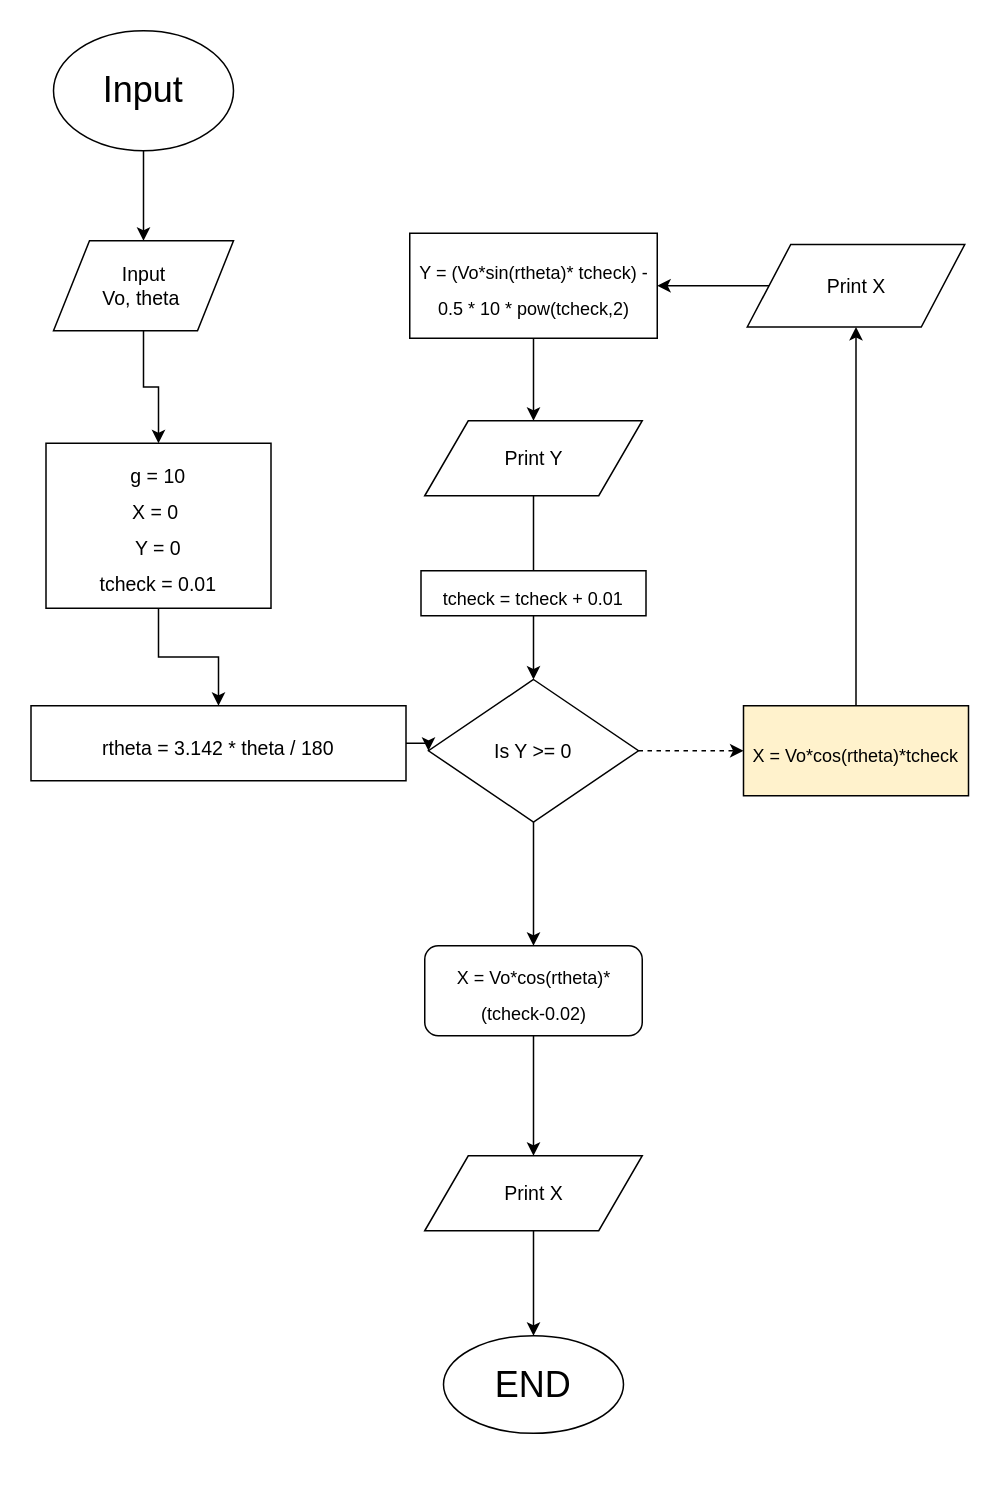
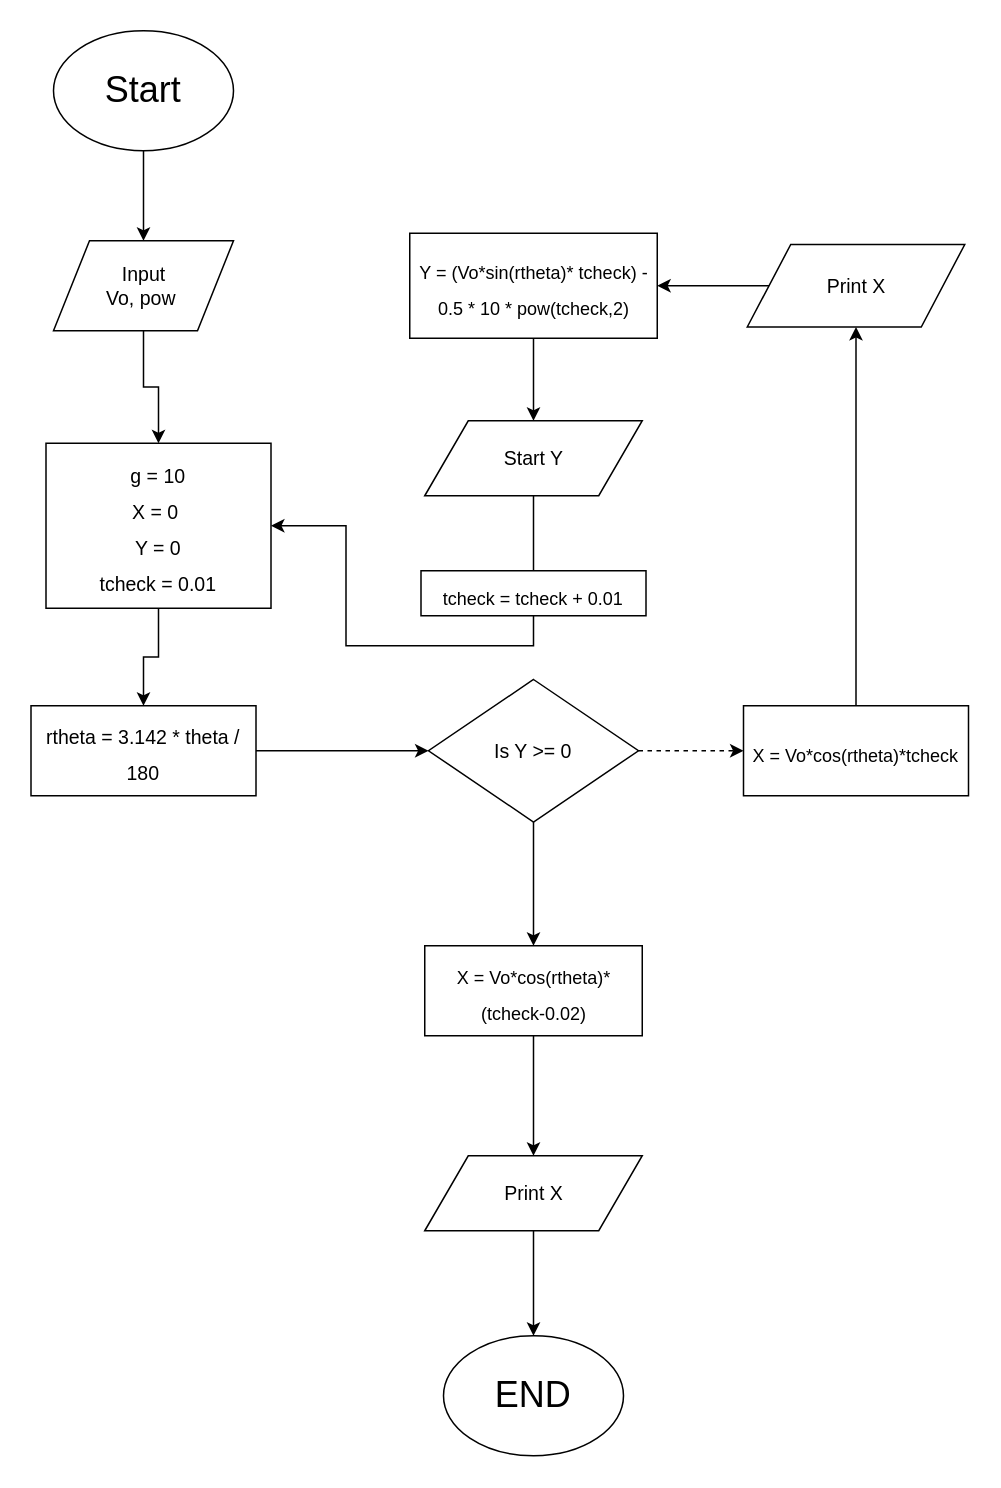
- <mxCell id="3" value="&lt;font style=&quot;font-size: 24px&quot;&gt;Input&lt;/font&gt;" style="ellipse;whiteSpace=wrap;html=1;fontSize=20;" vertex="1" parent="1"><mxGeometry x="35" y="20" width="120" height="80" as="geometry" /></mxCell>
+ <mxCell id="3" value="&lt;font style=&quot;font-size: 24px&quot;&gt;Start&lt;/font&gt;" style="ellipse;whiteSpace=wrap;html=1;fontSize=20;" vertex="1" parent="1"><mxGeometry x="35" y="20" width="120" height="80" as="geometry" /></mxCell>
- <mxCell id="6" value="&lt;font style=&quot;font-size: 13px;&quot;&gt;Input &lt;br style=&quot;font-size: 13px;&quot;&gt;Vo, theta&amp;nbsp;&lt;/font&gt;" style="text;html=1;align=center;verticalAlign=middle;resizable=0;points=[];autosize=1;fontSize=13;" vertex="1" parent="1"><mxGeometry x="60" y="170" width="70" height="40" as="geometry" /></mxCell>
+ <mxCell id="6" value="&lt;font style=&quot;font-size: 13px;&quot;&gt;Input &lt;br style=&quot;font-size: 13px;&quot;&gt;Vo, pow&amp;nbsp;&lt;/font&gt;" style="text;html=1;align=center;verticalAlign=middle;resizable=0;points=[];autosize=1;fontSize=13;" vertex="1" parent="1"><mxGeometry x="60" y="170" width="70" height="40" as="geometry" /></mxCell>
- <mxCell id="21" value="Print Y" style="shape=parallelogram;perimeter=parallelogramPerimeter;whiteSpace=wrap;html=1;fontSize=13;" vertex="1" parent="1"><mxGeometry x="282.5" y="280" width="145" height="50" as="geometry" /></mxCell>
+ <mxCell id="21" value="Start Y" style="shape=parallelogram;perimeter=parallelogramPerimeter;whiteSpace=wrap;html=1;fontSize=13;" vertex="1" parent="1"><mxGeometry x="282.5" y="280" width="145" height="50" as="geometry" /></mxCell>
- <mxCell id="22" style="edgeStyle=orthogonalEdgeStyle;rounded=0;orthogonalLoop=1;jettySize=auto;html=1;exitX=0.5;exitY=1;exitDx=0;exitDy=0;entryX=0.5;entryY=0;entryDx=0;entryDy=0;fontSize=13;" edge="1" parent="1" source="23" target="13"><mxGeometry relative="1" as="geometry" /></mxCell>
+ <mxCell id="22" style="edgeStyle=orthogonalEdgeStyle;rounded=0;orthogonalLoop=1;jettySize=auto;html=1;exitX=0.5;exitY=1;exitDx=0;exitDy=0;fontSize=13;" edge="1" parent="1" source="23" target="8"><mxGeometry relative="1" as="geometry" /></mxCell>
- <mxCell id="10" value="&lt;font style=&quot;font-size: 13px&quot;&gt;rtheta = 3.142 * theta / 180&lt;br&gt;&lt;/font&gt;" style="rounded=0;whiteSpace=wrap;html=1;fontSize=20;" vertex="1" parent="1"><mxGeometry x="20" y="470" width="250" height="50" as="geometry" /></mxCell>
+ <mxCell id="10" value="&lt;font style=&quot;font-size: 13px&quot;&gt;rtheta = 3.142 * theta / 180&lt;br&gt;&lt;/font&gt;" style="rounded=0;whiteSpace=wrap;html=1;fontSize=20;" vertex="1" parent="1"><mxGeometry x="20" y="470" width="150" height="60" as="geometry" /></mxCell>
- <mxCell id="15" value="&lt;font&gt;&lt;font style=&quot;font-size: 12px&quot;&gt;X = Vo*cos(rtheta)*tcheck&lt;/font&gt;&lt;br&gt;&lt;/font&gt;" style="rounded=0;whiteSpace=wrap;html=1;fontSize=20;fillColor=#fff2cc;" vertex="1" parent="1"><mxGeometry x="495" y="470" width="150" height="60" as="geometry" /></mxCell>
+ <mxCell id="15" value="&lt;font&gt;&lt;font style=&quot;font-size: 12px&quot;&gt;X = Vo*cos(rtheta)*tcheck&lt;/font&gt;&lt;br&gt;&lt;/font&gt;" style="rounded=0;whiteSpace=wrap;html=1;fontSize=20;" vertex="1" parent="1"><mxGeometry x="495" y="470" width="150" height="60" as="geometry" /></mxCell>
- <mxCell id="25" value="&lt;font&gt;&lt;span style=&quot;font-size: 12px&quot;&gt;X = Vo*cos(rtheta)*(tcheck-0.02)&lt;/span&gt;&lt;br&gt;&lt;/font&gt;" style="whiteSpace=wrap;html=1;fontSize=20;rounded=1;" vertex="1" parent="1"><mxGeometry x="282.5" y="630" width="145" height="60" as="geometry" /></mxCell>
+ <mxCell id="25" value="&lt;font&gt;&lt;span style=&quot;font-size: 12px&quot;&gt;X = Vo*cos(rtheta)*(tcheck-0.02)&lt;/span&gt;&lt;br&gt;&lt;/font&gt;" style="rounded=0;whiteSpace=wrap;html=1;fontSize=20;" vertex="1" parent="1"><mxGeometry x="282.5" y="630" width="145" height="60" as="geometry" /></mxCell>
- <mxCell id="28" value="&lt;font style=&quot;font-size: 24px&quot;&gt;END&lt;/font&gt;" style="ellipse;whiteSpace=wrap;html=1;fontSize=20;" vertex="1" parent="1"><mxGeometry x="295" y="890" width="120" height="65" as="geometry" /></mxCell>
+ <mxCell id="28" value="&lt;font style=&quot;font-size: 24px&quot;&gt;END&lt;/font&gt;" style="ellipse;whiteSpace=wrap;html=1;fontSize=20;" vertex="1" parent="1"><mxGeometry x="295" y="890" width="120" height="80" as="geometry" /></mxCell>
